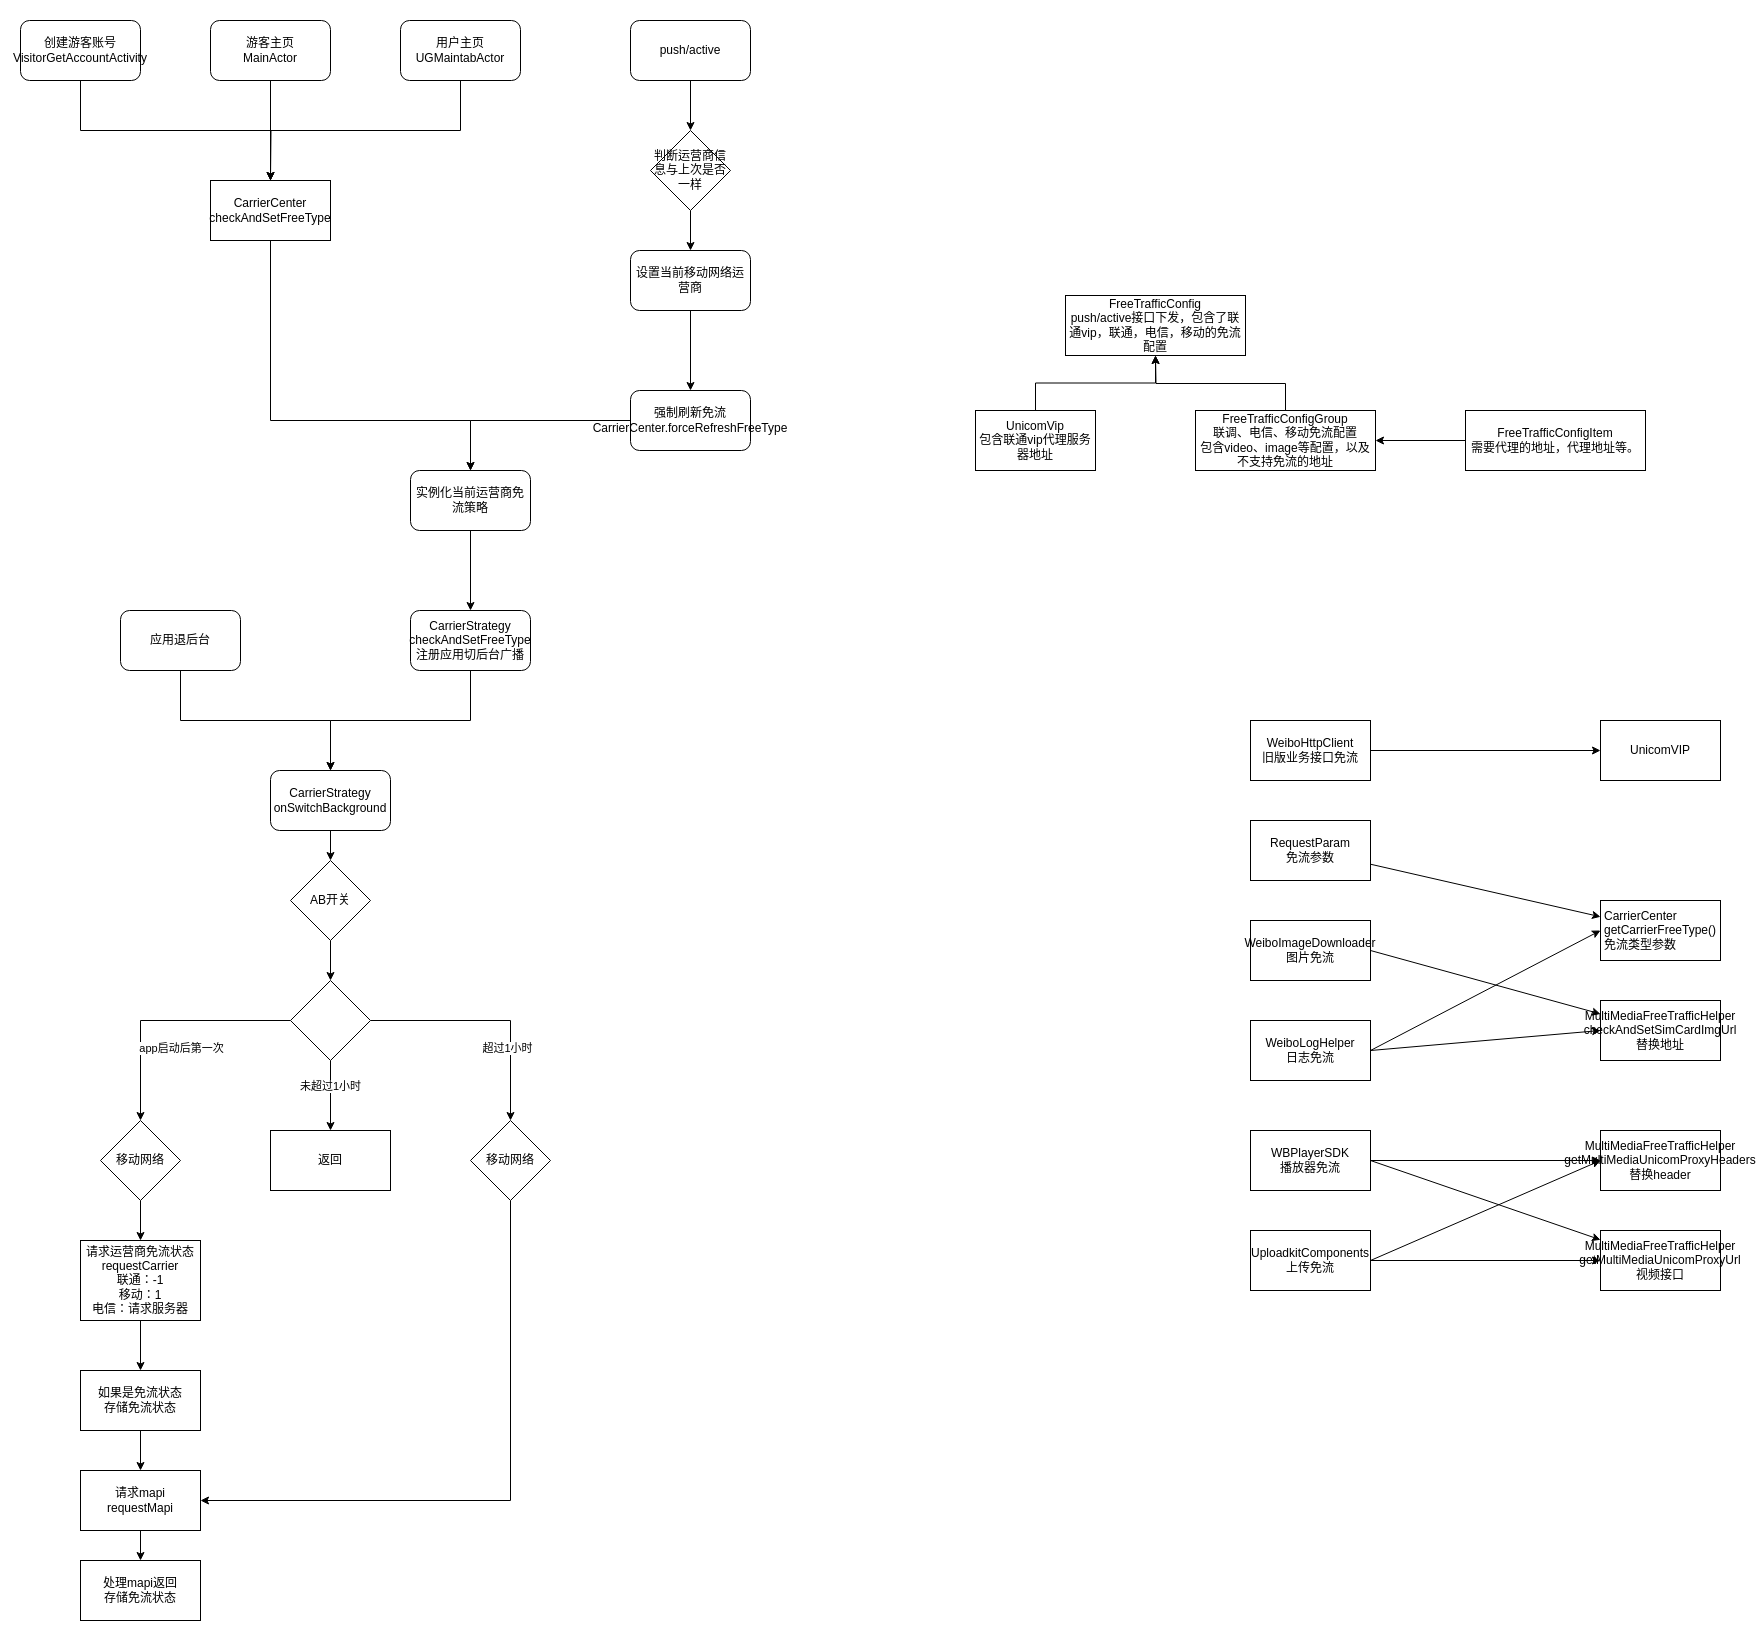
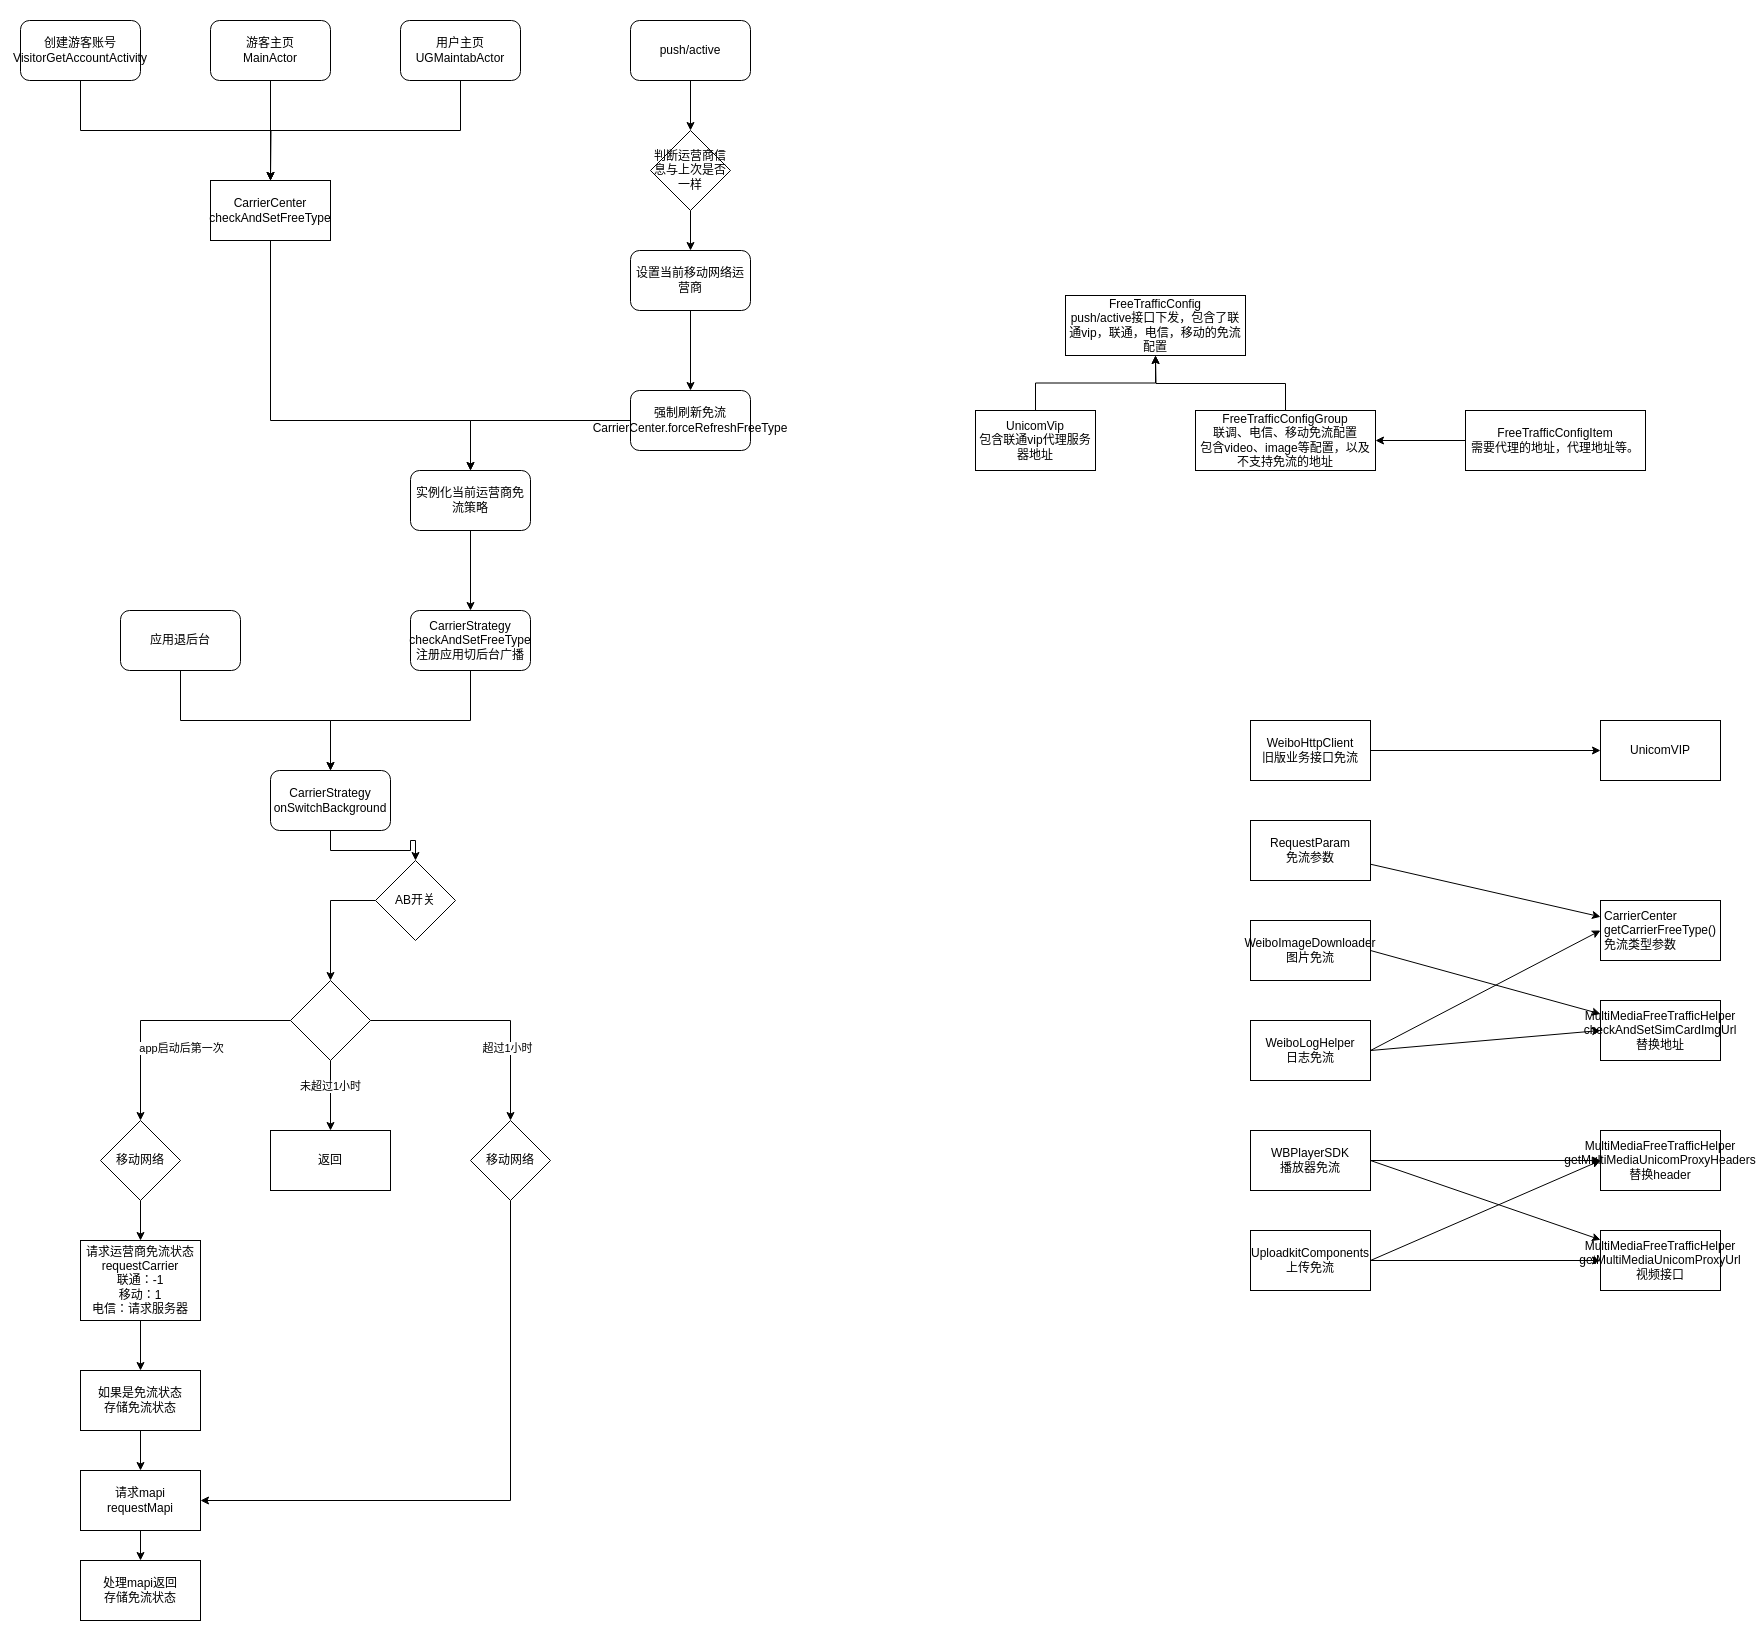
- <mxCell id="27" value="AB开关" style="rhombus;whiteSpace=wrap;html=1;" parent="1" vertex="1"><mxGeometry x="290" y="860" width="80" height="80" as="geometry" /></mxCell>
+ <mxCell id="27" value="AB开关" style="rhombus;whiteSpace=wrap;html=1;" parent="1" vertex="1"><mxGeometry x="375" y="860" width="80" height="80" as="geometry" /></mxCell>
